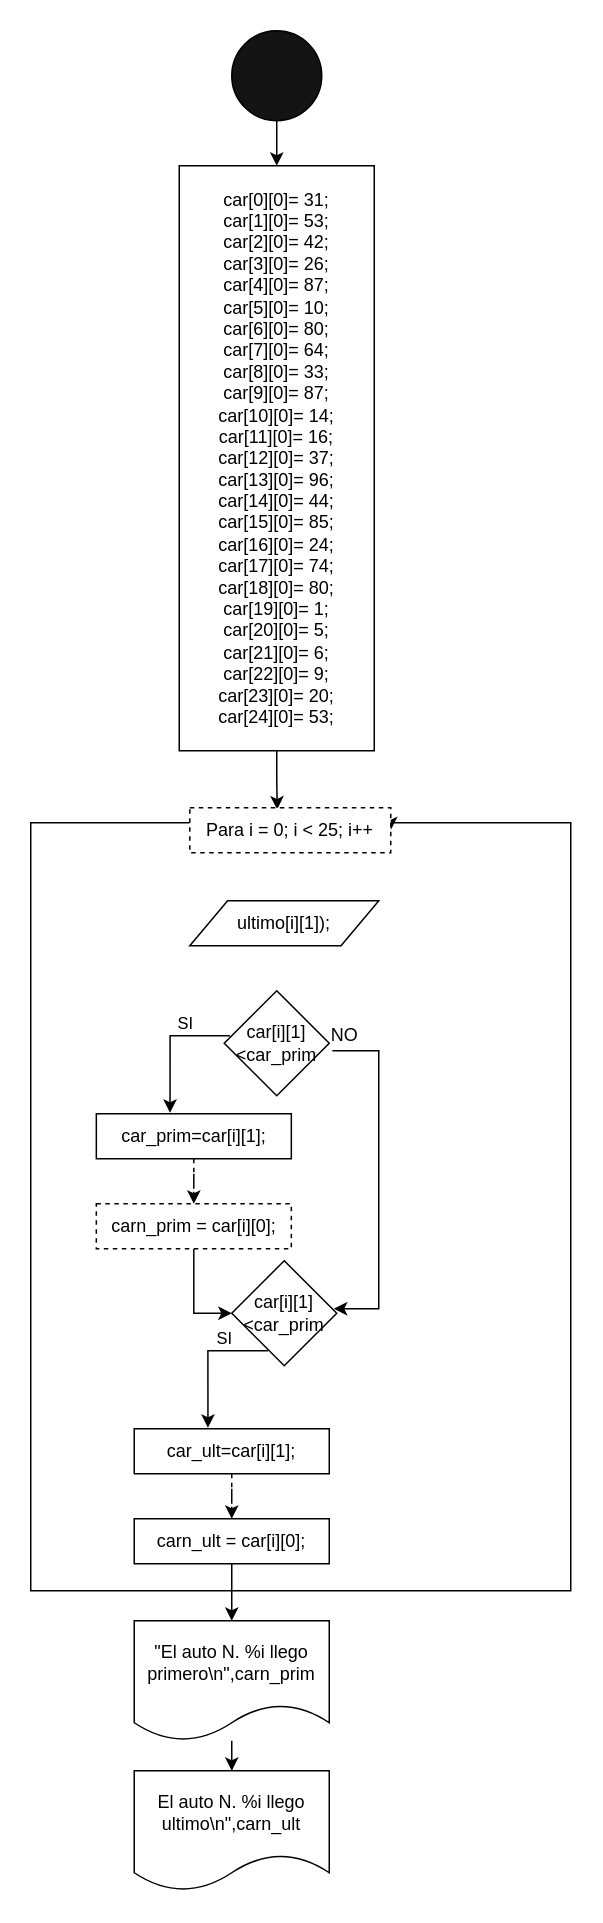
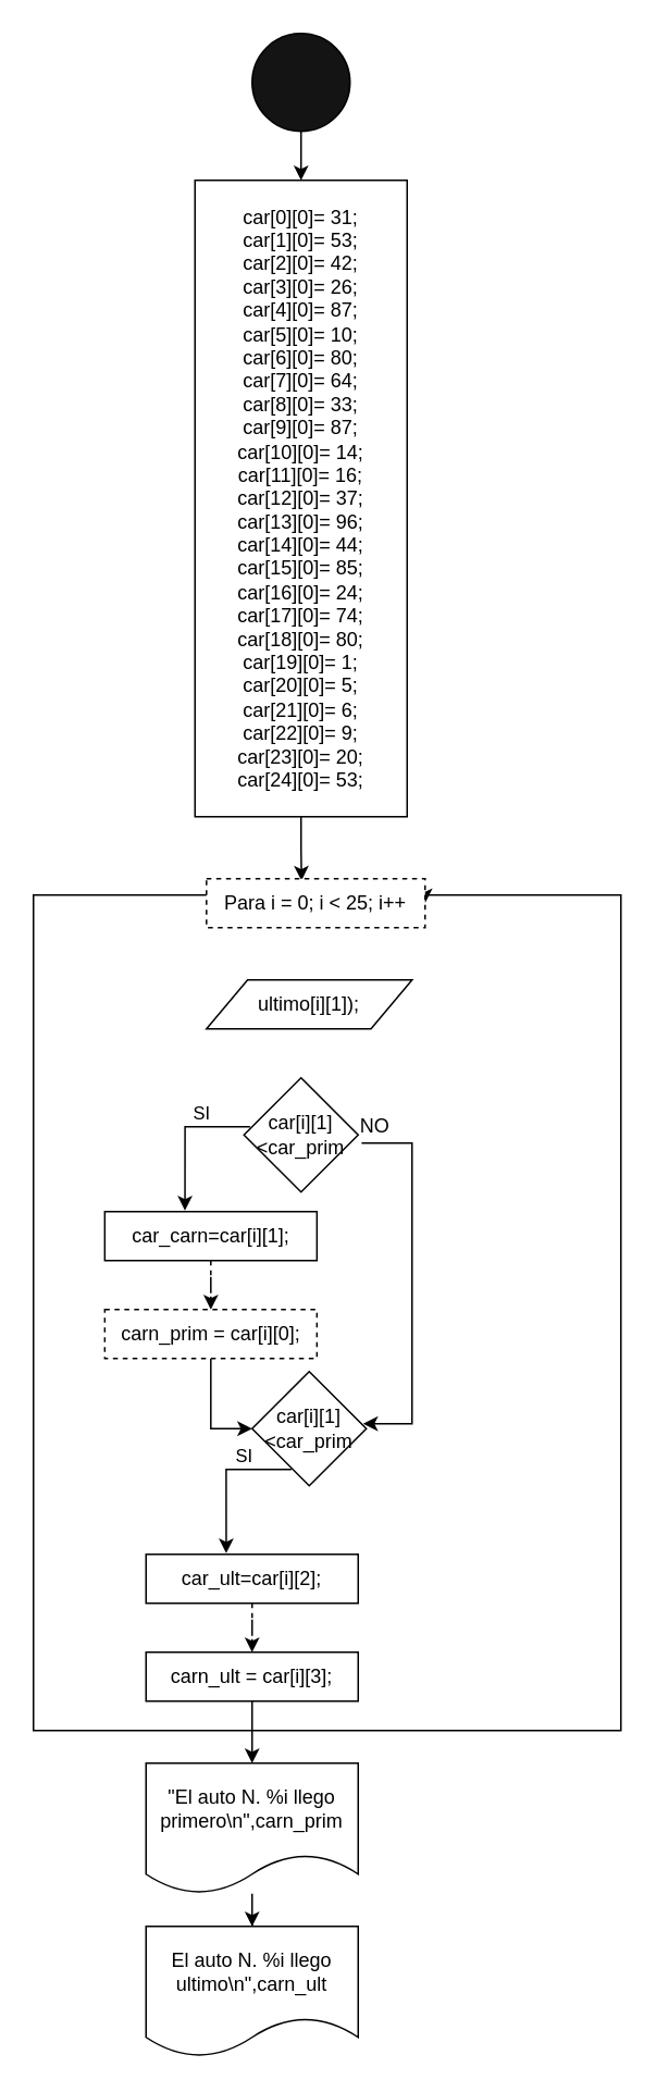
- <mxCell id="13" value="car_prim=car[i][1];" style="rounded=0;whiteSpace=wrap;html=1;" vertex="1" parent="1"><mxGeometry x="63.72" y="742" width="130" height="30" as="geometry" /></mxCell>
+ <mxCell id="13" value="car_carn=car[i][1];" style="rounded=0;whiteSpace=wrap;html=1;" vertex="1" parent="1"><mxGeometry x="63.72" y="742" width="130" height="30" as="geometry" /></mxCell>
- <mxCell id="22" value="car_ult=car[i][1];" style="rounded=0;whiteSpace=wrap;html=1;" vertex="1" parent="1"><mxGeometry x="89" y="952" width="130" height="30" as="geometry" /></mxCell>
+ <mxCell id="22" value="car_ult=car[i][2];" style="rounded=0;whiteSpace=wrap;html=1;" vertex="1" parent="1"><mxGeometry x="89" y="952" width="130" height="30" as="geometry" /></mxCell>
- <mxCell id="24" value="carn_ult = car[i][0];" style="rounded=0;whiteSpace=wrap;html=1;" vertex="1" parent="1"><mxGeometry x="89" y="1012" width="130" height="30" as="geometry" /></mxCell>
+ <mxCell id="24" value="carn_ult = car[i][3];" style="rounded=0;whiteSpace=wrap;html=1;" vertex="1" parent="1"><mxGeometry x="89" y="1012" width="130" height="30" as="geometry" /></mxCell>
